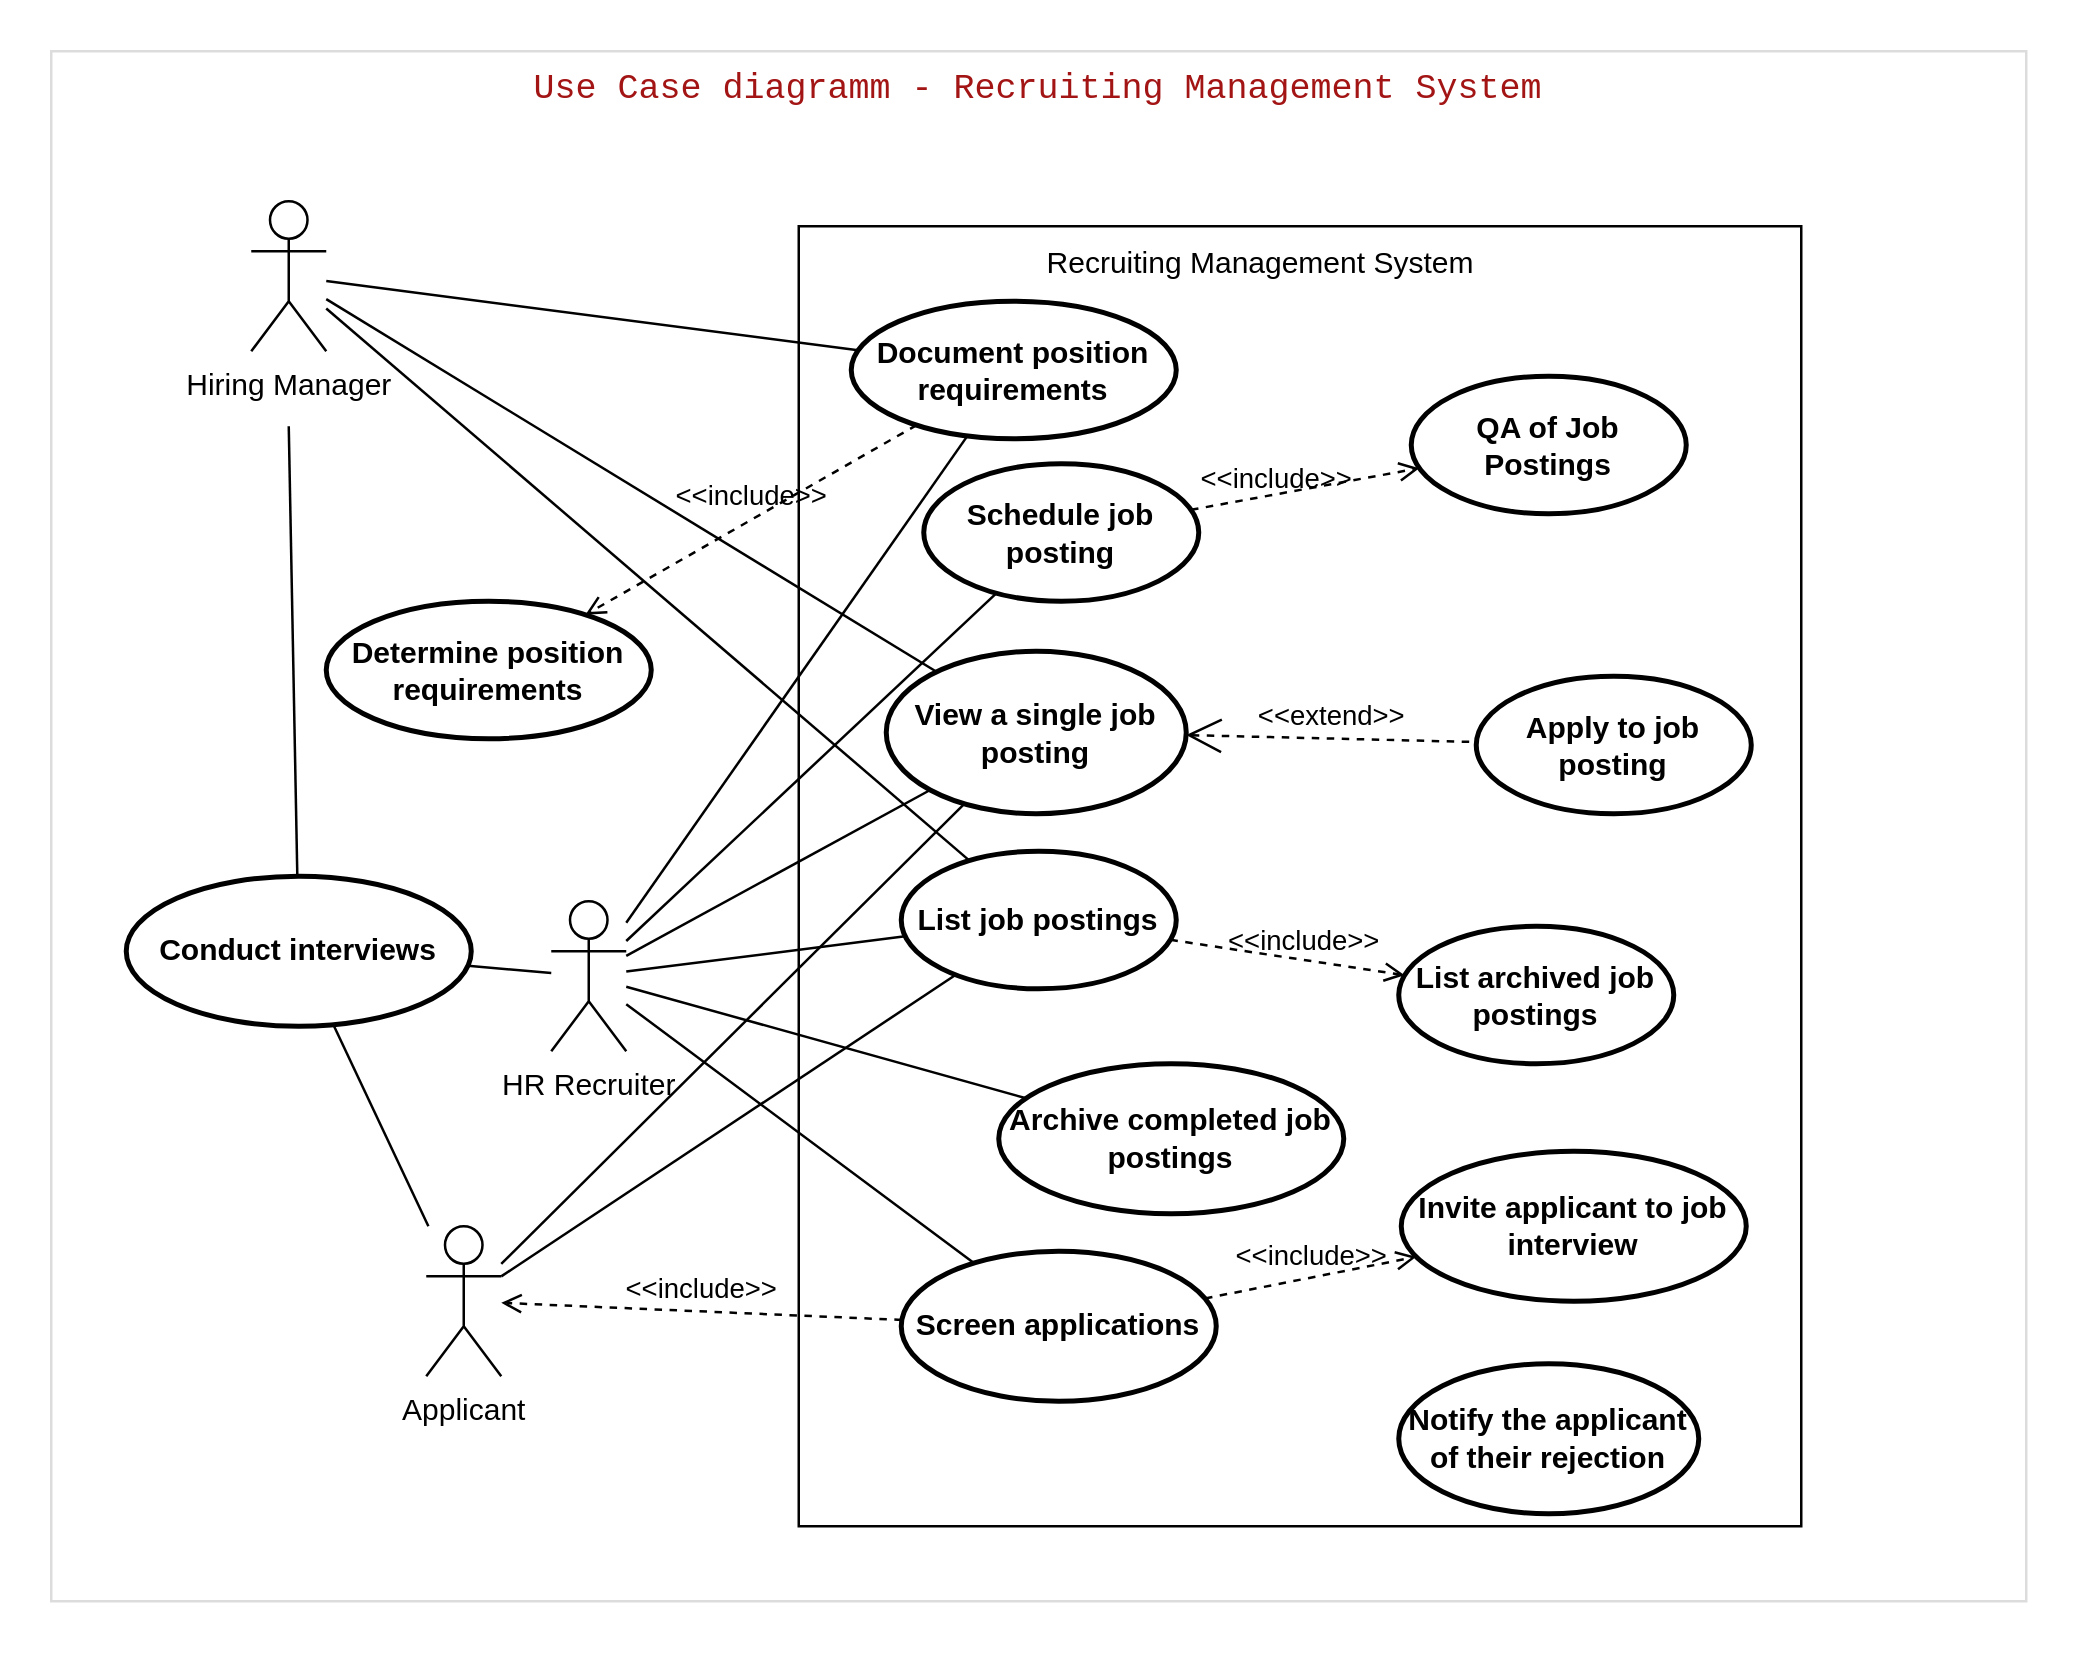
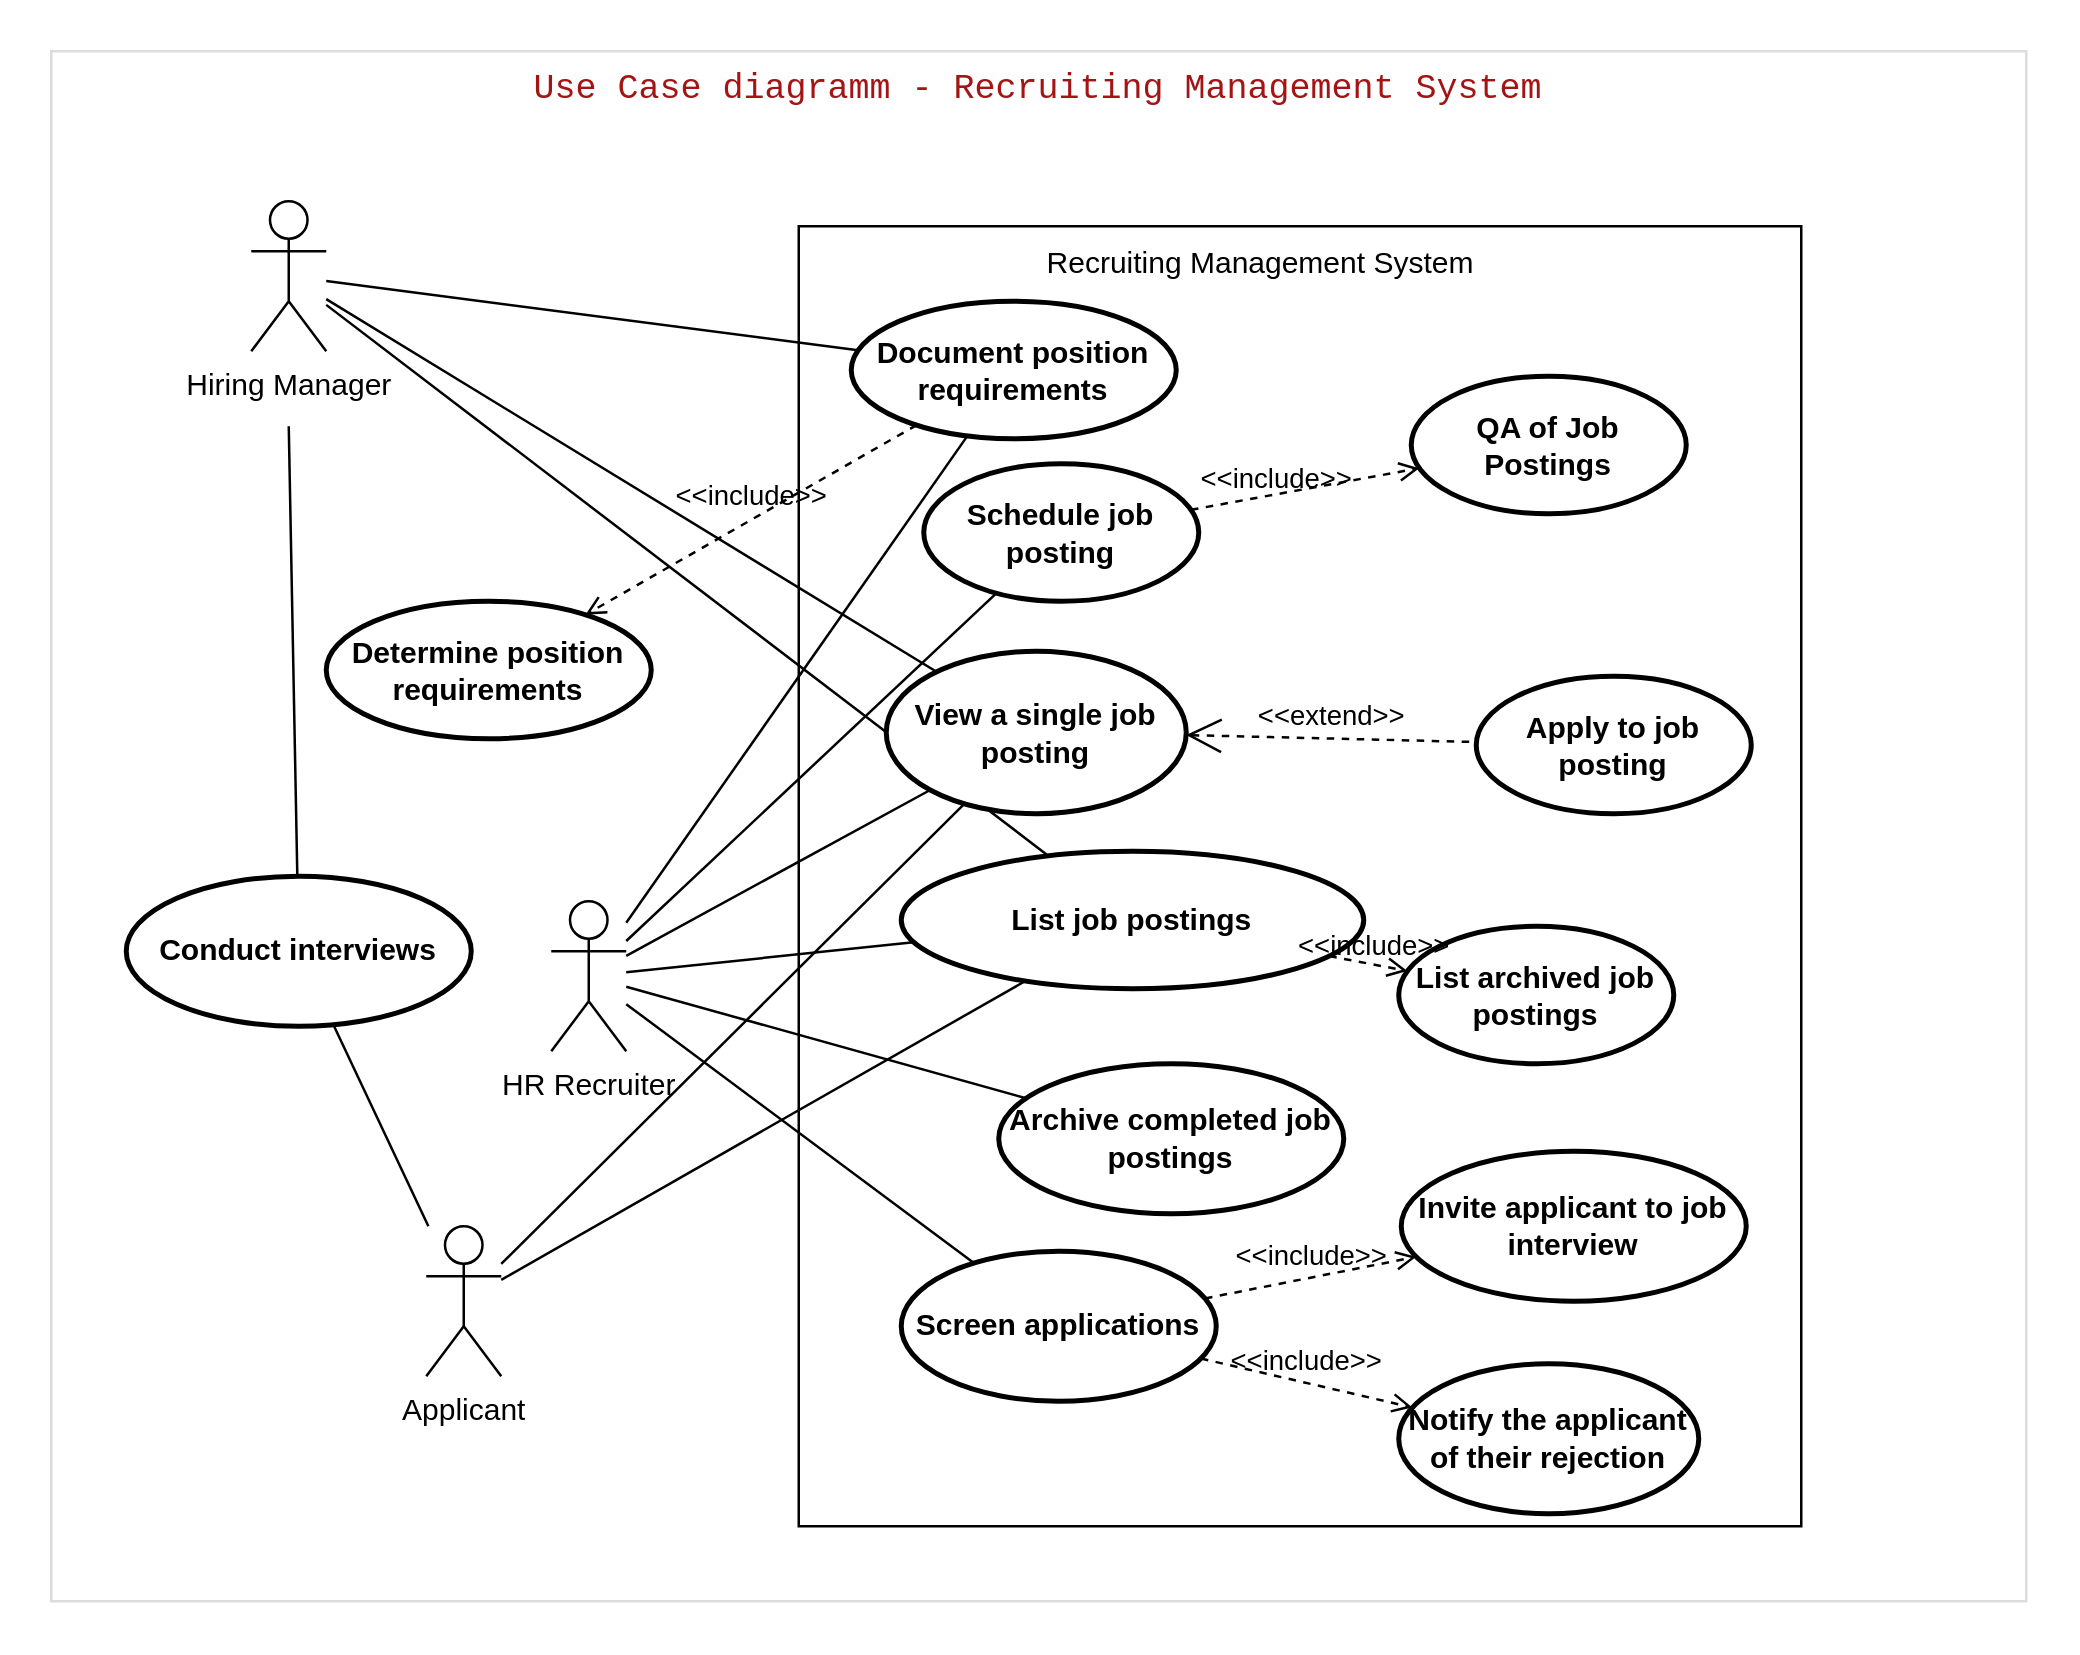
- <mxCell id="19" value="&lt;div&gt;List job postings&lt;/div&gt;" style="shape=ellipse;html=1;strokeWidth=2;fontStyle=1;whiteSpace=wrap;align=center;perimeter=ellipsePerimeter;" parent="1" vertex="1"><mxGeometry x="360" y="340" width="110" height="55" as="geometry" /></mxCell>
+ <mxCell id="19" value="&lt;div&gt;List job postings&lt;/div&gt;" style="shape=ellipse;html=1;strokeWidth=2;fontStyle=1;whiteSpace=wrap;align=center;perimeter=ellipsePerimeter;" parent="1" vertex="1"><mxGeometry x="360" y="340" width="185" height="55" as="geometry" /></mxCell>
- <mxCell id="13" value="" style="endArrow=none;html=1;rounded=0;" parent="1" source="28" target="11" edge="1"><mxGeometry width="50" height="50" relative="1" as="geometry"><mxPoint x="199" y="365" as="sourcePoint" /><mxPoint x="167" y="333" as="targetPoint" /></mxGeometry></mxCell>
- <mxCell id="26" value="&amp;lt;&amp;lt;include&amp;gt;&amp;gt;" style="edgeStyle=none;html=1;endArrow=open;verticalAlign=bottom;dashed=1;labelBackgroundColor=none;rounded=0;" parent="1" source="35" target="27" edge="1"><mxGeometry width="160" relative="1" as="geometry"><mxPoint x="491" y="529" as="sourcePoint" /><mxPoint x="576" y="512" as="targetPoint" /></mxGeometry></mxCell>
+ <mxCell id="26" value="&amp;lt;&amp;lt;include&amp;gt;&amp;gt;" style="edgeStyle=none;html=1;endArrow=open;verticalAlign=bottom;dashed=1;labelBackgroundColor=none;rounded=0;" parent="1" source="35" target="25" edge="1"><mxGeometry width="160" relative="1" as="geometry"><mxPoint x="491" y="529" as="sourcePoint" /><mxPoint x="576" y="512" as="targetPoint" /></mxGeometry></mxCell>
